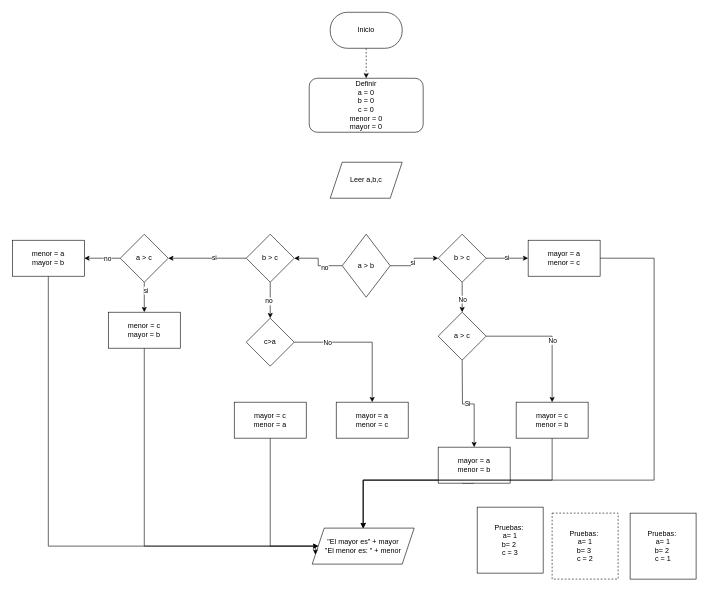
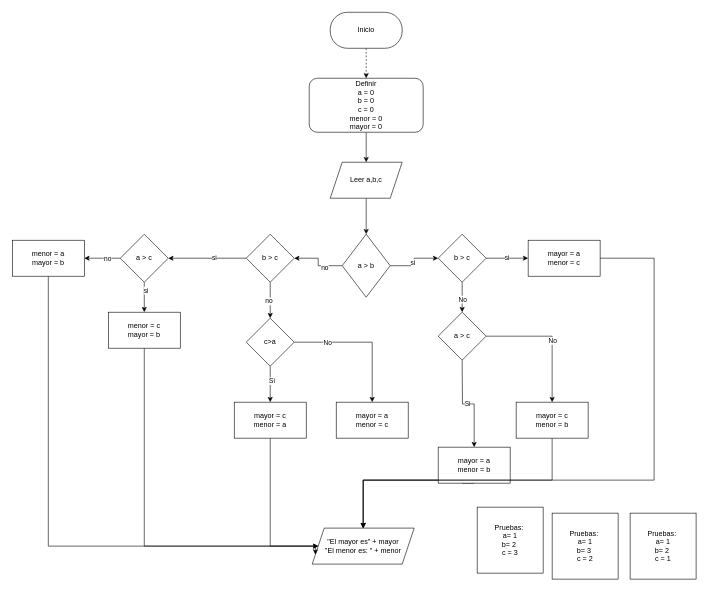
+ <mxCell id="4" value="" style="edgeStyle=orthogonalEdgeStyle;rounded=0;orthogonalLoop=1;jettySize=auto;html=1;" edge="1" parent="1" source="5" target="7"><mxGeometry relative="1" as="geometry" /></mxCell>
+ <mxCell id="6" value="" style="edgeStyle=orthogonalEdgeStyle;rounded=0;orthogonalLoop=1;jettySize=auto;html=1;" edge="1" parent="1" source="7" target="12"><mxGeometry relative="1" as="geometry" /></mxCell>
+ <mxCell id="29" value="" style="edgeStyle=orthogonalEdgeStyle;rounded=0;orthogonalLoop=1;jettySize=auto;html=1;" edge="1" parent="1" source="33" target="35"><mxGeometry relative="1" as="geometry" /></mxCell>
+ <mxCell id="30" value="Si" style="edgeLabel;html=1;align=center;verticalAlign=middle;resizable=0;points=[];" vertex="1" connectable="0" parent="29"><mxGeometry x="-0.188" y="2" relative="1" as="geometry"><mxPoint as="offset" /></mxGeometry></mxCell>
- <mxCell id="25" value="Pruebas:&amp;nbsp;&lt;br&gt;a= 1&lt;br&gt;b= 3&amp;nbsp;&lt;br&gt;c = 2" style="whiteSpace=wrap;html=1;aspect=fixed;dashed=1;" vertex="1" parent="1"><mxGeometry x="920" y="855" width="110" height="110" as="geometry" /></mxCell>
+ <mxCell id="25" value="Pruebas:&amp;nbsp;&lt;br&gt;a= 1&lt;br&gt;b= 3&amp;nbsp;&lt;br&gt;c = 2" style="whiteSpace=wrap;html=1;aspect=fixed;" vertex="1" parent="1"><mxGeometry x="920" y="855" width="110" height="110" as="geometry" /></mxCell>
